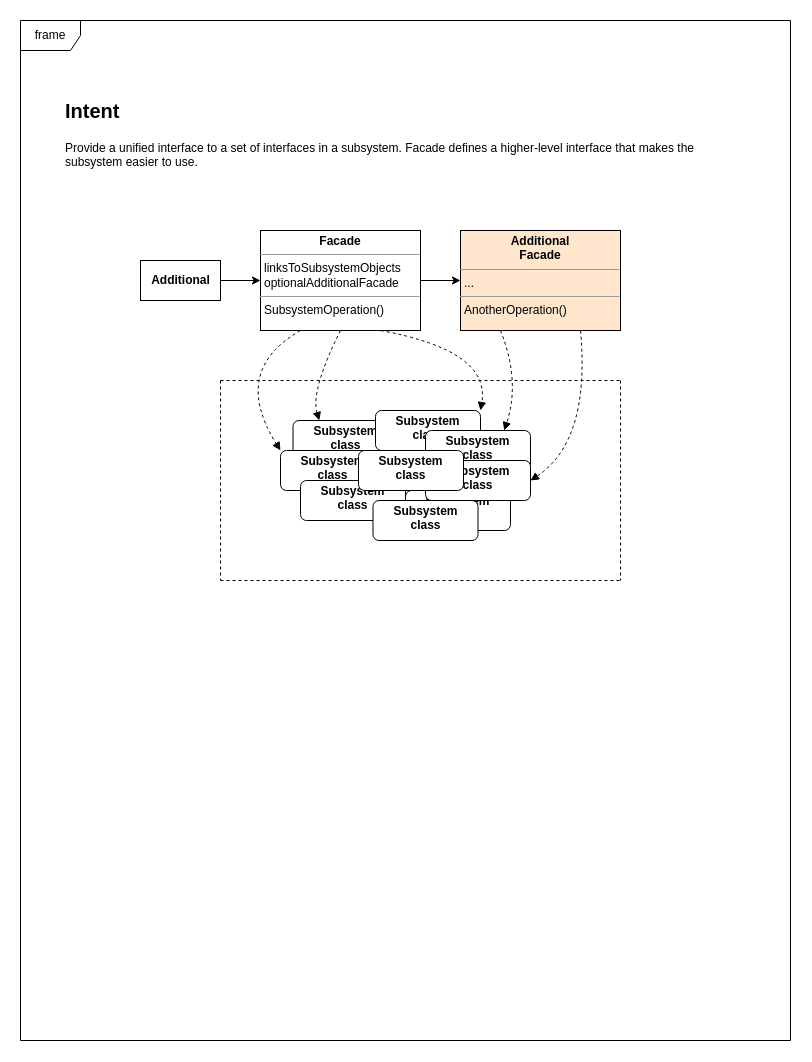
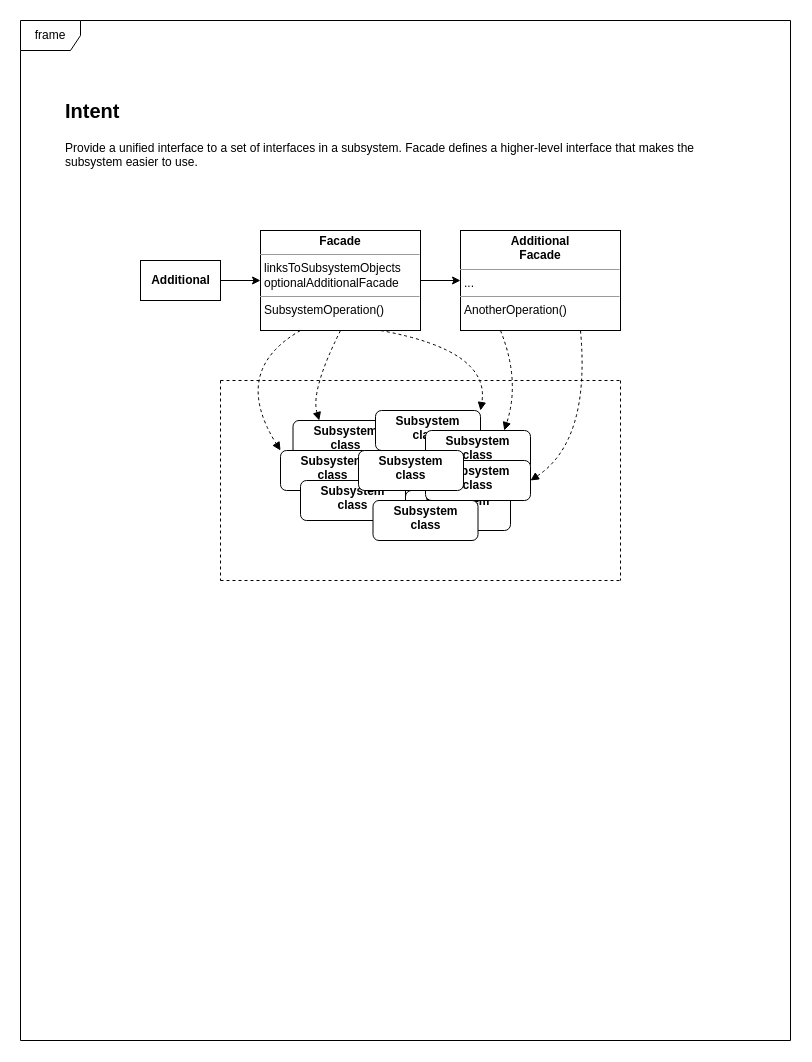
- <mxCell id="6" value="&lt;p style=&quot;margin:0px;margin-top:4px;text-align:center;&quot;&gt;&lt;b&gt;Additional&lt;br&gt;Facade&lt;/b&gt;&lt;/p&gt;&lt;hr size=&quot;1&quot;&gt;&lt;p style=&quot;margin:0px;margin-left:4px;&quot;&gt;...&lt;/p&gt;&lt;hr size=&quot;1&quot;&gt;&lt;p style=&quot;margin:0px;margin-left:4px;&quot;&gt;AnotherOperation()&lt;/p&gt;" style="verticalAlign=top;align=left;overflow=fill;fontSize=12;fontFamily=Helvetica;html=1;fillColor=#ffe6cc;" parent="1" vertex="1"><mxGeometry x="460" y="230" width="160" height="100" as="geometry" /></mxCell>
+ <mxCell id="6" value="&lt;p style=&quot;margin:0px;margin-top:4px;text-align:center;&quot;&gt;&lt;b&gt;Additional&lt;br&gt;Facade&lt;/b&gt;&lt;/p&gt;&lt;hr size=&quot;1&quot;&gt;&lt;p style=&quot;margin:0px;margin-left:4px;&quot;&gt;...&lt;/p&gt;&lt;hr size=&quot;1&quot;&gt;&lt;p style=&quot;margin:0px;margin-left:4px;&quot;&gt;AnotherOperation()&lt;/p&gt;" style="verticalAlign=top;align=left;overflow=fill;fontSize=12;fontFamily=Helvetica;html=1;" parent="1" vertex="1"><mxGeometry x="460" y="230" width="160" height="100" as="geometry" /></mxCell>
